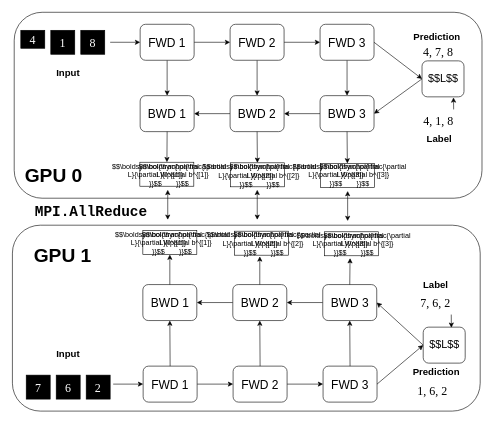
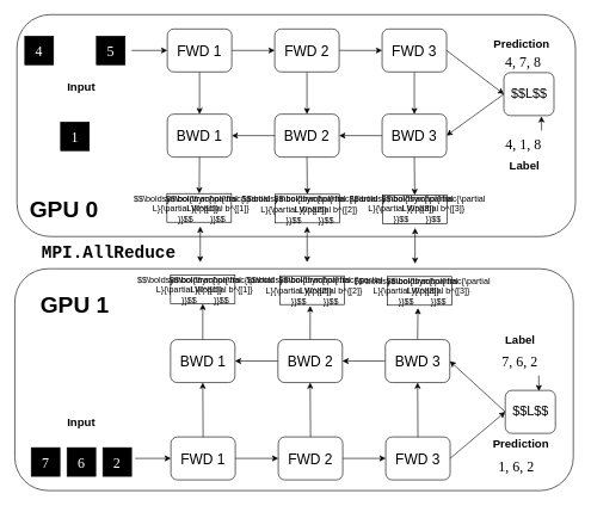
- <mxCell id="70" value="4" style="rounded=0;whiteSpace=wrap;html=1;fontSize=20;fontFamily=Comic Sans MS;fillColor=#000000;fontColor=#ffffff;" parent="1" vertex="1"><mxGeometry x="34" y="50" width="40" height="30" as="geometry" /></mxCell>
+ <mxCell id="70" value="4" style="rounded=0;whiteSpace=wrap;html=1;fontSize=20;fontFamily=Comic Sans MS;fillColor=#000000;fontColor=#ffffff;" parent="1" vertex="1"><mxGeometry x="34" y="50" width="40" height="40" as="geometry" /></mxCell>
- <mxCell id="71" value="1" style="rounded=0;whiteSpace=wrap;html=1;fontSize=20;fontFamily=Comic Sans MS;fillColor=#000000;fontColor=#ffffff;" parent="1" vertex="1"><mxGeometry x="84" y="50" width="40" height="40" as="geometry" /></mxCell>
+ <mxCell id="71" value="1" style="rounded=0;whiteSpace=wrap;html=1;fontSize=20;fontFamily=Comic Sans MS;fillColor=#000000;fontColor=#ffffff;" parent="1" vertex="1"><mxGeometry x="84" y="170" width="40" height="40" as="geometry" /></mxCell>
- <mxCell id="72" value="8" style="rounded=0;whiteSpace=wrap;html=1;fontSize=20;fontFamily=Comic Sans MS;fillColor=#000000;fontColor=#ffffff;" parent="1" vertex="1"><mxGeometry x="134" y="50" width="40" height="40" as="geometry" /></mxCell>
+ <mxCell id="72" value="5" style="rounded=0;whiteSpace=wrap;html=1;fontSize=20;fontFamily=Comic Sans MS;fillColor=#000000;fontColor=#ffffff;" parent="1" vertex="1"><mxGeometry x="134" y="50" width="40" height="40" as="geometry" /></mxCell>
